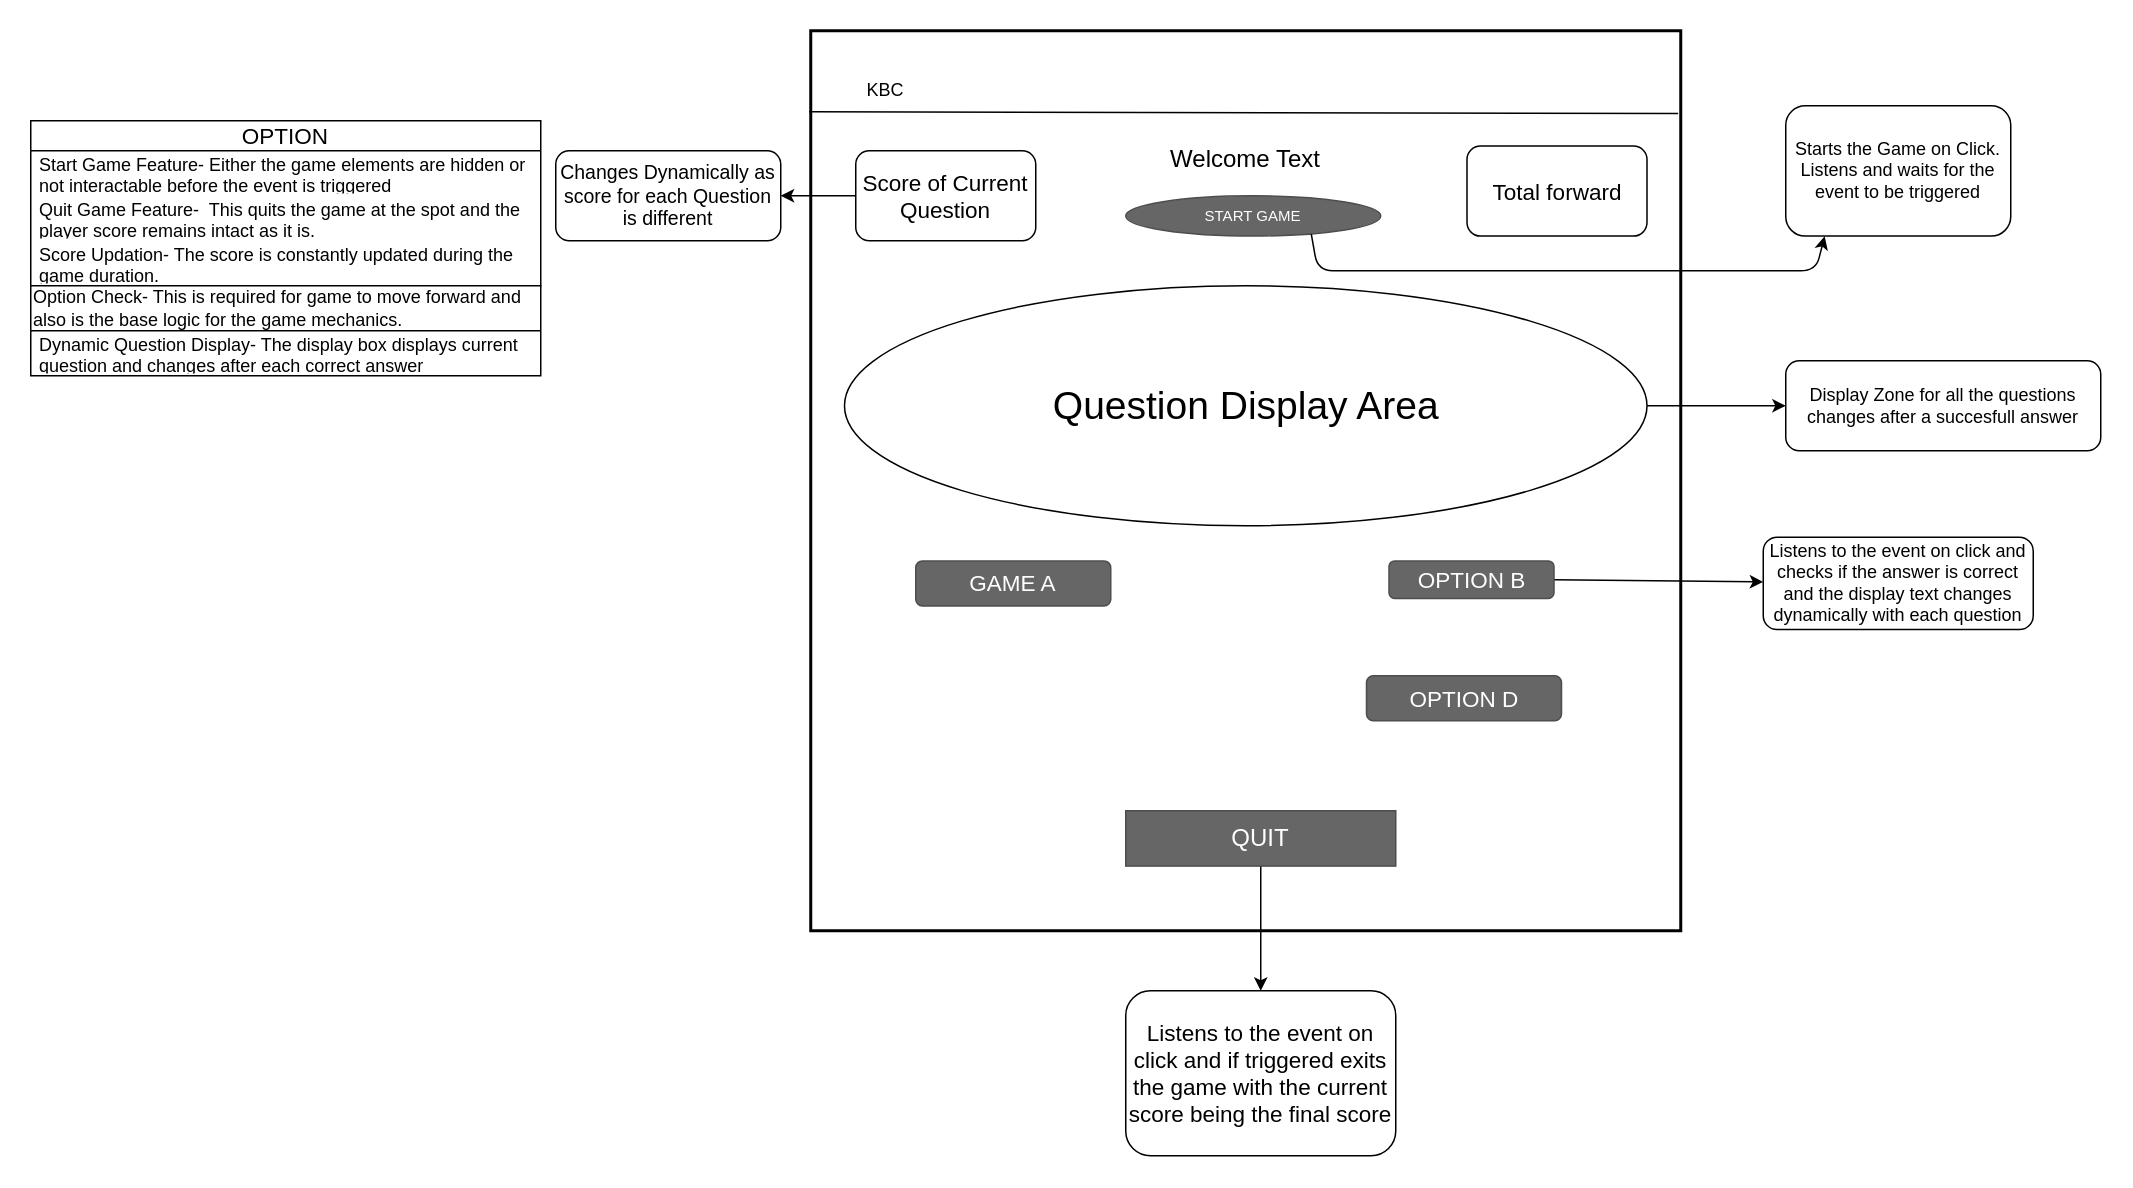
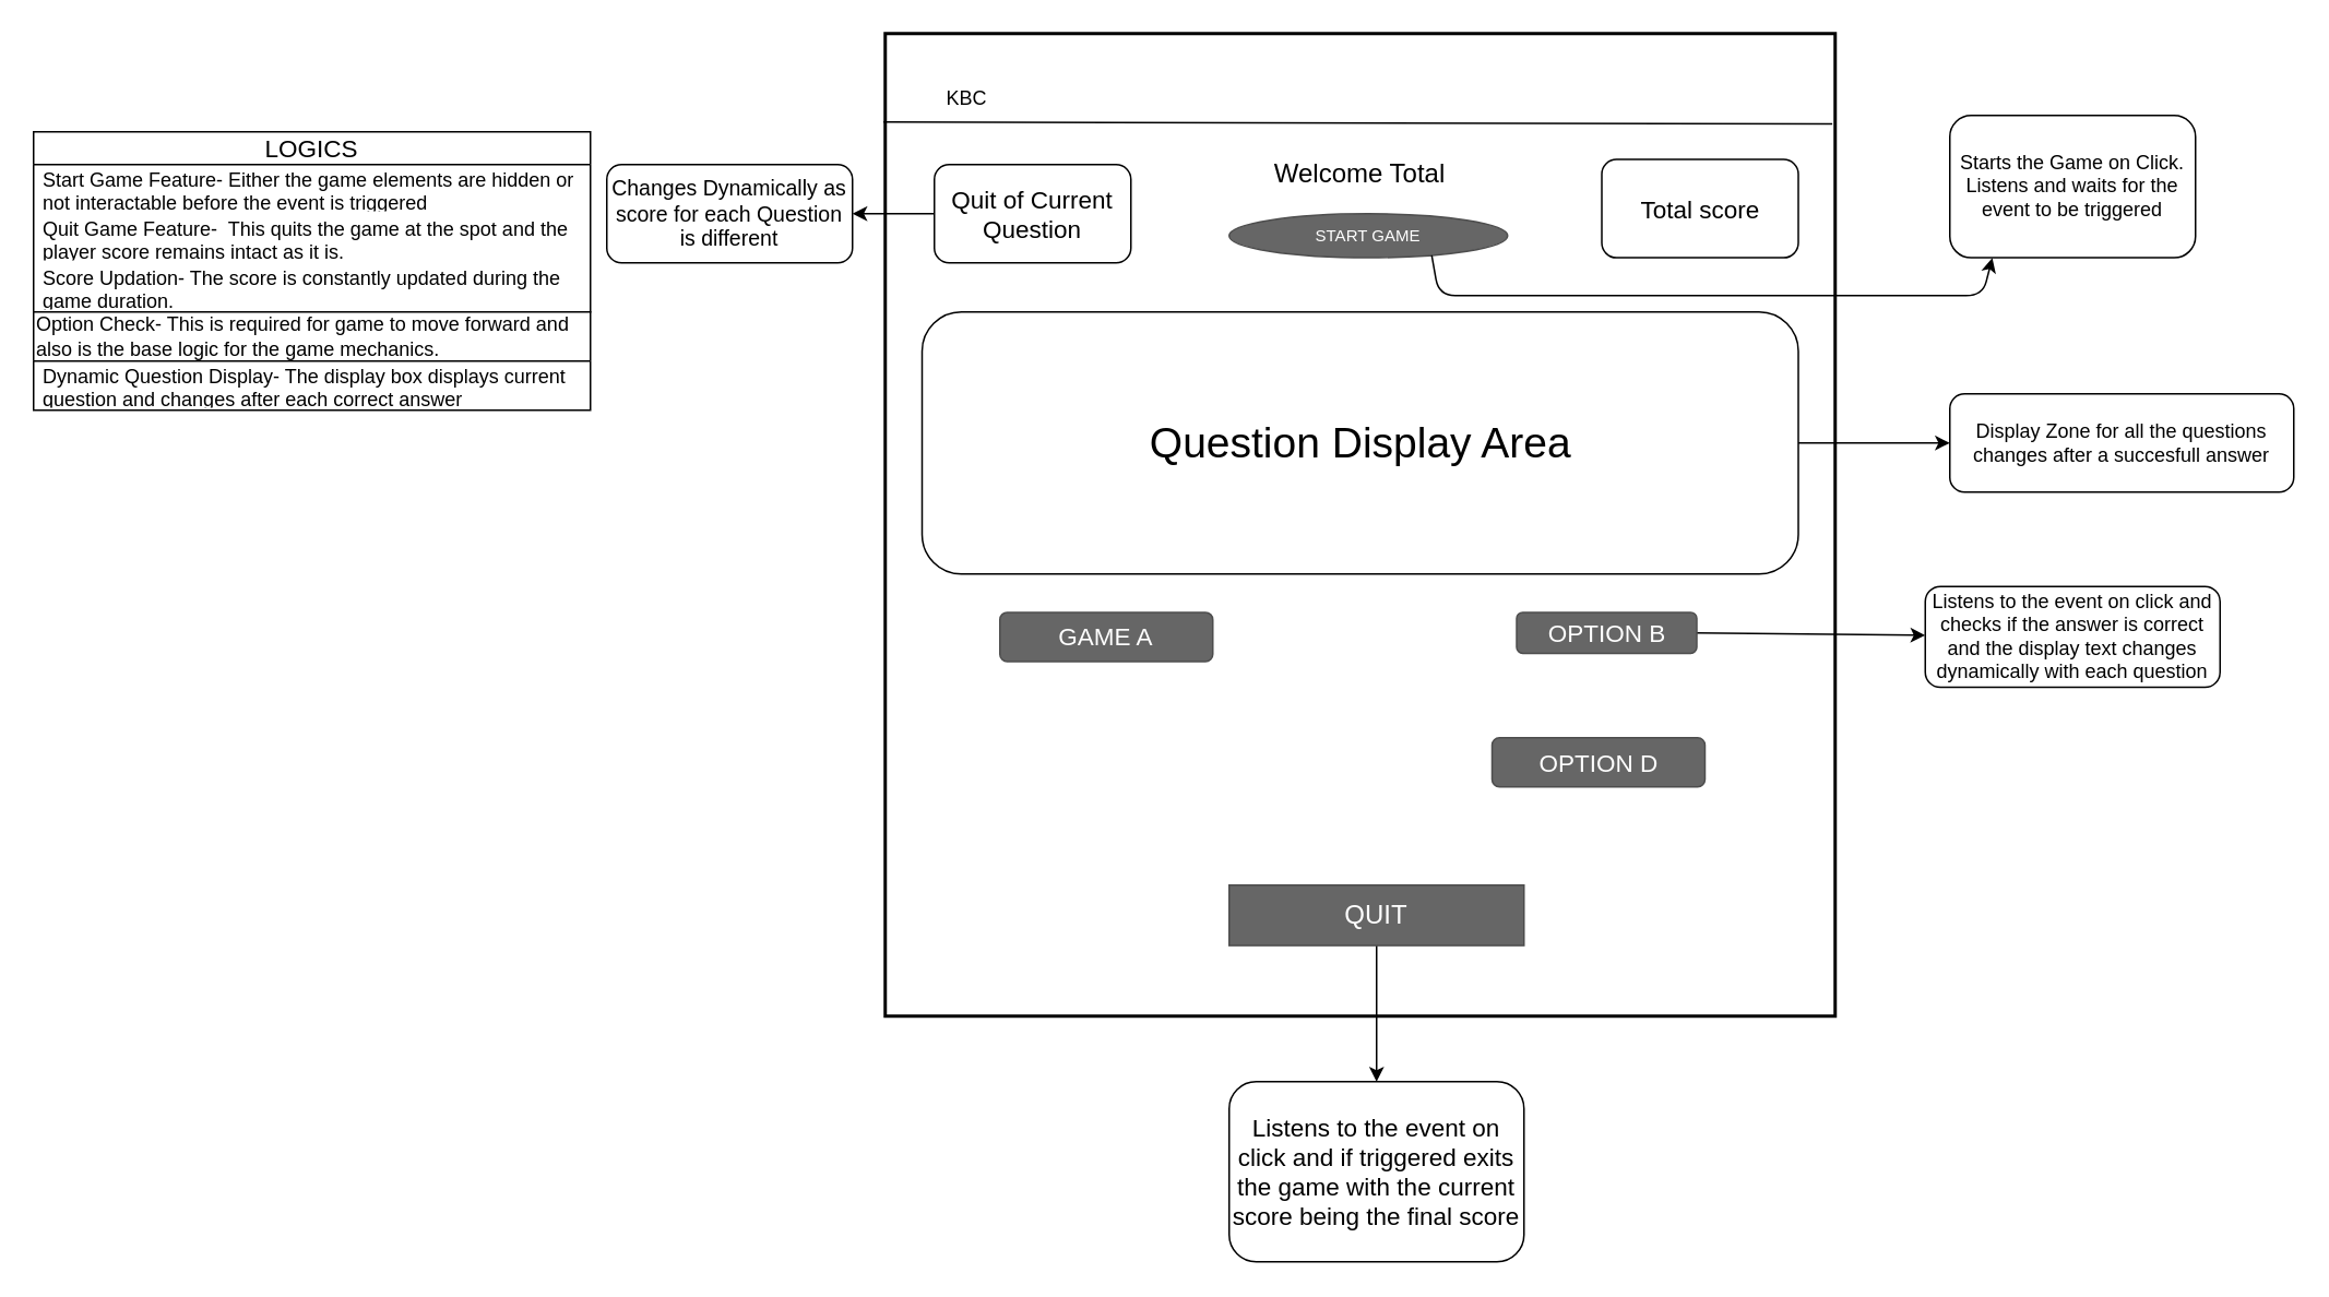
- <mxCell id="24" value="OPTION" style="swimlane;fontStyle=0;childLayout=stackLayout;horizontal=1;startSize=20;horizontalStack=0;resizeParent=1;resizeParentMax=0;resizeLast=0;collapsible=1;marginBottom=0;whiteSpace=wrap;html=1;movable=1;resizable=1;rotatable=1;deletable=1;editable=1;locked=0;connectable=1;fontSize=15;" vertex="1" parent="1"><mxGeometry x="20" y="80" width="340" height="110" as="geometry"><mxRectangle x="-390" y="100" width="90" height="30" as="alternateBounds" /></mxGeometry></mxCell>
+ <mxCell id="24" value="LOGICS" style="swimlane;fontStyle=0;childLayout=stackLayout;horizontal=1;startSize=20;horizontalStack=0;resizeParent=1;resizeParentMax=0;resizeLast=0;collapsible=1;marginBottom=0;whiteSpace=wrap;html=1;movable=1;resizable=1;rotatable=1;deletable=1;editable=1;locked=0;connectable=1;fontSize=15;" vertex="1" parent="1"><mxGeometry x="20" y="80" width="340" height="110" as="geometry"><mxRectangle x="-390" y="100" width="90" height="30" as="alternateBounds" /></mxGeometry></mxCell>
- <mxCell id="6" value="Welcome Text" style="text;html=1;align=center;verticalAlign=middle;whiteSpace=wrap;rounded=0;fontSize=16;" vertex="1" parent="1"><mxGeometry x="570" y="90" width="520" height="30" as="geometry" /></mxCell>
+ <mxCell id="6" value="Welcome Total" style="text;html=1;align=center;verticalAlign=middle;whiteSpace=wrap;rounded=0;fontSize=16;" vertex="1" parent="1"><mxGeometry x="570" y="90" width="520" height="30" as="geometry" /></mxCell>
- <mxCell id="9" value="Total forward" style="rounded=1;whiteSpace=wrap;html=1;fontSize=15;" vertex="1" parent="1"><mxGeometry x="977.5" y="96.88" width="120" height="60" as="geometry" /></mxCell>
+ <mxCell id="9" value="Total score" style="rounded=1;whiteSpace=wrap;html=1;fontSize=15;" vertex="1" parent="1"><mxGeometry x="977.5" y="96.88" width="120" height="60" as="geometry" /></mxCell>
- <mxCell id="14" value="Score of Current Question" style="rounded=1;whiteSpace=wrap;html=1;fontSize=15;" vertex="1" parent="1"><mxGeometry x="570" y="100" width="120" height="60" as="geometry" /></mxCell>
+ <mxCell id="14" value="Quit of Current Question" style="rounded=1;whiteSpace=wrap;html=1;fontSize=15;" vertex="1" parent="1"><mxGeometry x="570" y="100" width="120" height="60" as="geometry" /></mxCell>
- <mxCell id="8" value="Question Display Area" style="ellipse;whiteSpace=wrap;html=1;fontSize=26;" vertex="1" parent="1"><mxGeometry x="562.5" y="190" width="535" height="160" as="geometry" /></mxCell>
+ <mxCell id="8" value="Question Display Area" style="rounded=1;whiteSpace=wrap;html=1;fontSize=26;" vertex="1" parent="1"><mxGeometry x="562.5" y="190" width="535" height="160" as="geometry" /></mxCell>
